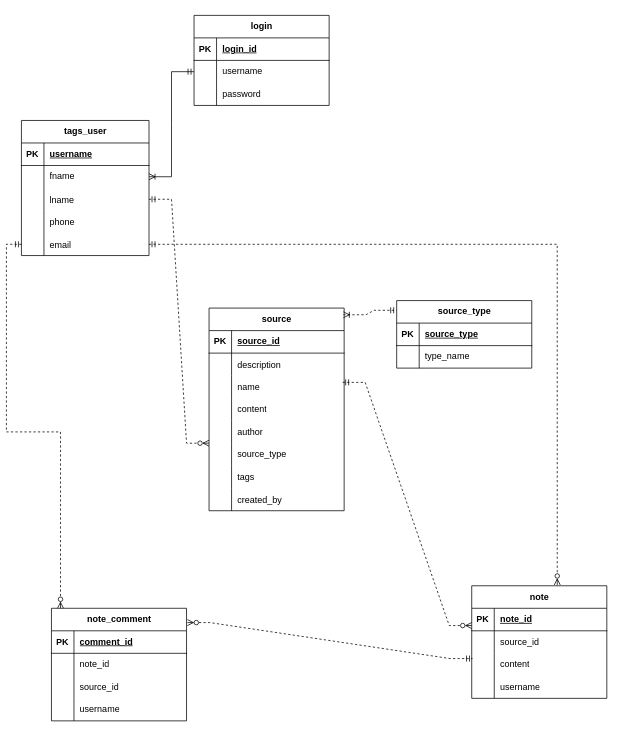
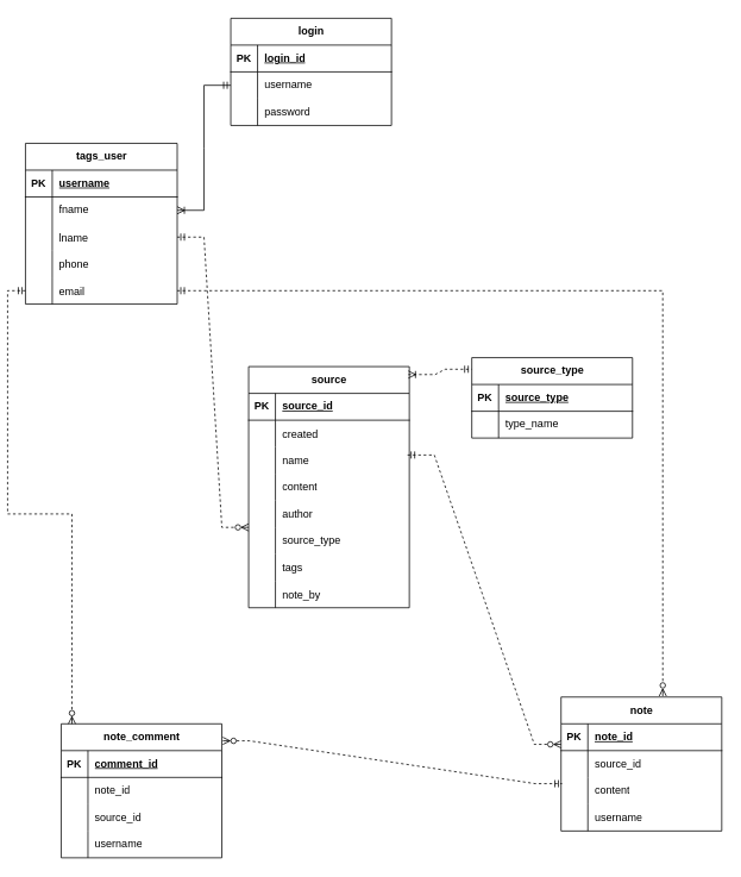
- <mxCell id="34" value="description" style="shape=partialRectangle;connectable=0;fillColor=none;top=0;left=0;bottom=0;right=0;align=left;spacingLeft=6;overflow=hidden;" vertex="1" parent="32"><mxGeometry x="30" width="150" height="30" as="geometry"><mxRectangle width="150" height="30" as="alternateBounds" /></mxGeometry></mxCell>
+ <mxCell id="34" value="created" style="shape=partialRectangle;connectable=0;fillColor=none;top=0;left=0;bottom=0;right=0;align=left;spacingLeft=6;overflow=hidden;" vertex="1" parent="32"><mxGeometry x="30" width="150" height="30" as="geometry"><mxRectangle width="150" height="30" as="alternateBounds" /></mxGeometry></mxCell>
- <mxCell id="52" value="created_by" style="shape=partialRectangle;connectable=0;fillColor=none;top=0;left=0;bottom=0;right=0;align=left;spacingLeft=6;overflow=hidden;" vertex="1" parent="50"><mxGeometry x="30" width="150" height="30" as="geometry"><mxRectangle width="150" height="30" as="alternateBounds" /></mxGeometry></mxCell>
+ <mxCell id="52" value="note_by" style="shape=partialRectangle;connectable=0;fillColor=none;top=0;left=0;bottom=0;right=0;align=left;spacingLeft=6;overflow=hidden;" vertex="1" parent="50"><mxGeometry x="30" width="150" height="30" as="geometry"><mxRectangle width="150" height="30" as="alternateBounds" /></mxGeometry></mxCell>
